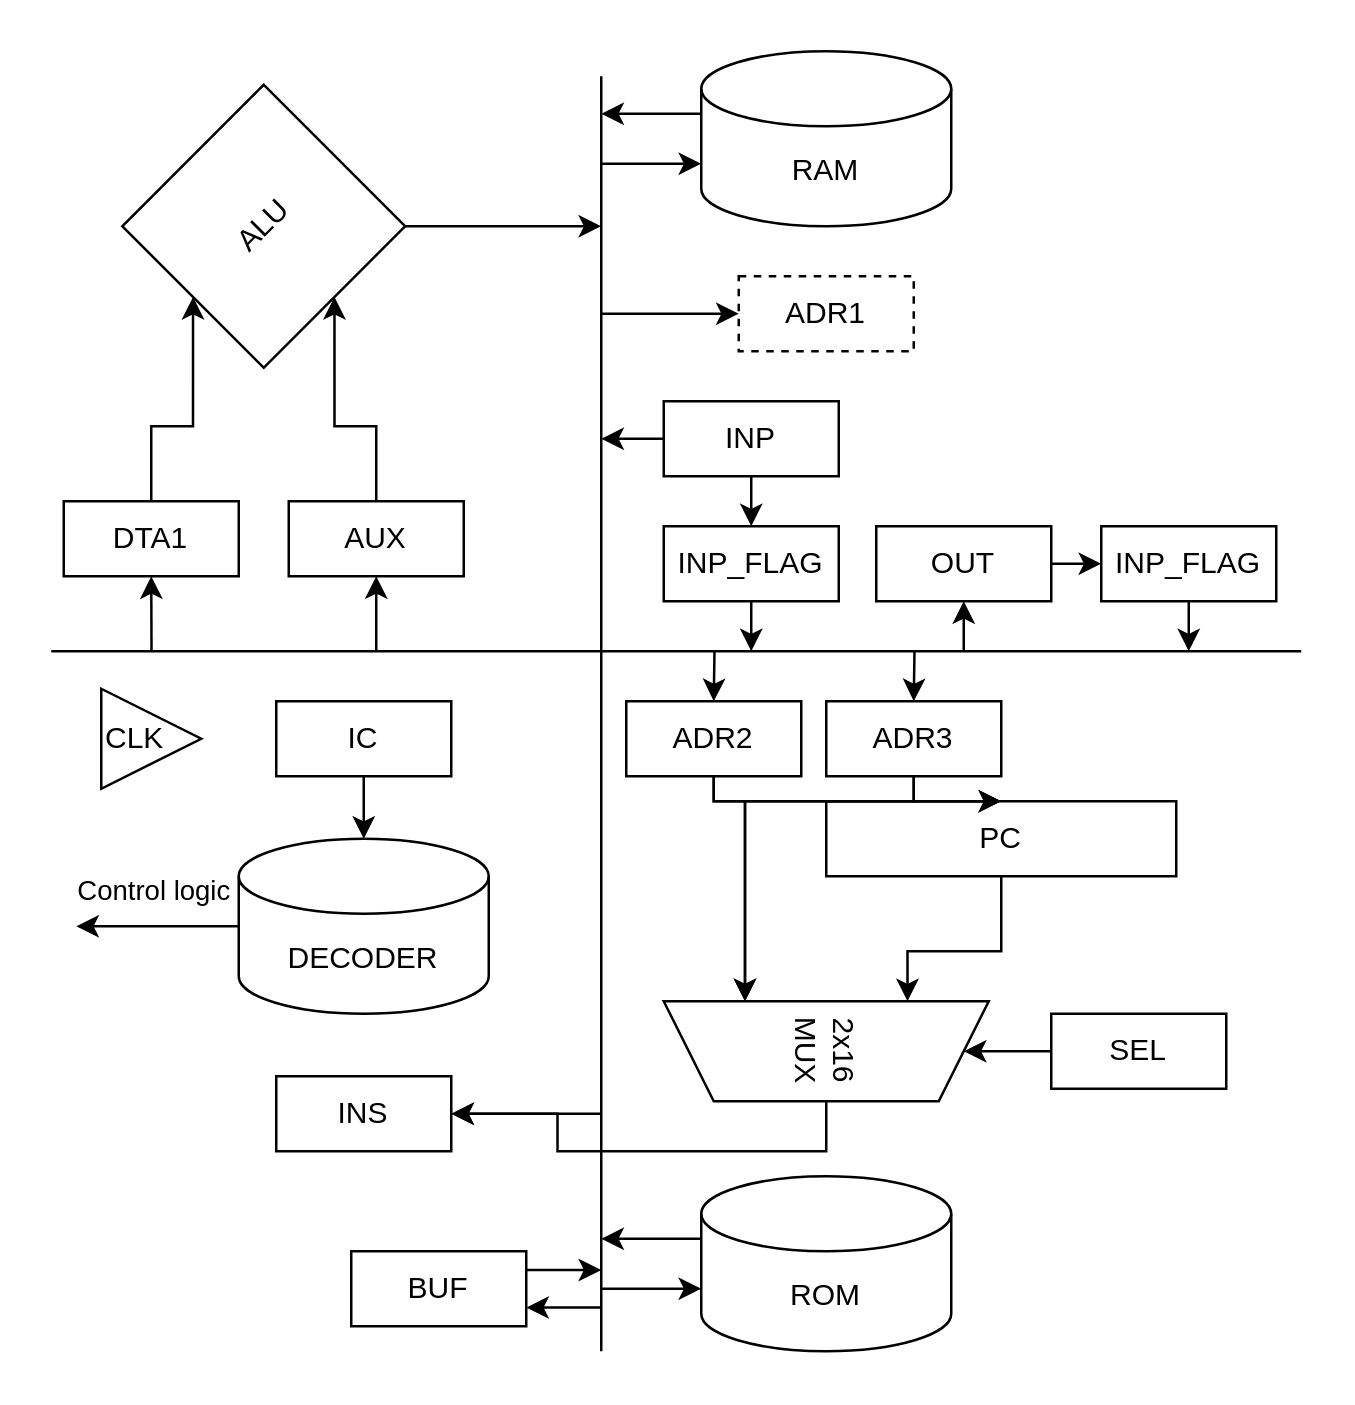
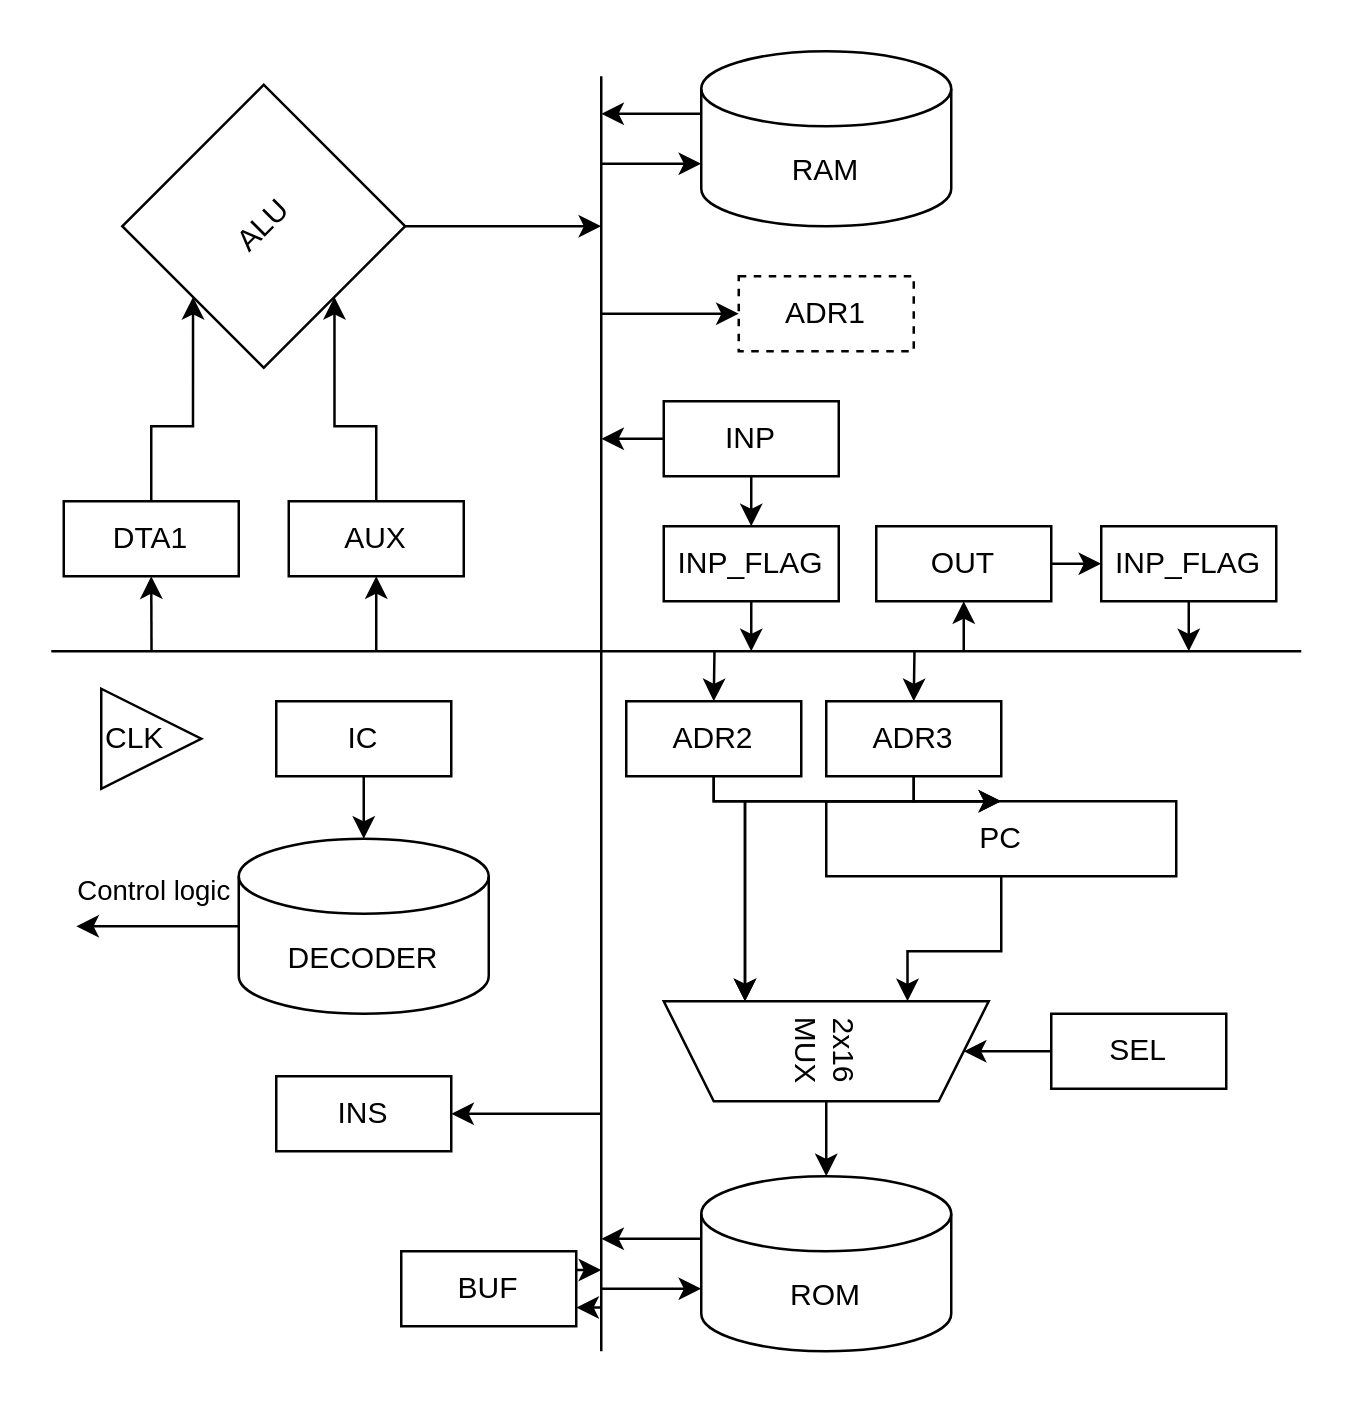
- <mxCell id="40" style="edgeStyle=orthogonalEdgeStyle;rounded=0;orthogonalLoop=1;jettySize=auto;html=1;exitX=0.5;exitY=0;exitDx=0;exitDy=0;" parent="1" source="31" target="16" edge="1"><mxGeometry relative="1" as="geometry" /></mxCell>
+ <mxCell id="40" style="edgeStyle=orthogonalEdgeStyle;rounded=0;orthogonalLoop=1;jettySize=auto;html=1;exitX=0.5;exitY=0;exitDx=0;exitDy=0;entryX=0.5;entryY=0;entryDx=0;entryDy=0;entryPerimeter=0;" parent="1" source="31" target="27" edge="1"><mxGeometry relative="1" as="geometry" /></mxCell>
- <mxCell id="30" value="BUF" style="rounded=0;whiteSpace=wrap;html=1;fillColor=none;" parent="1" vertex="1"><mxGeometry x="140" y="500" width="70" height="30" as="geometry" /></mxCell>
+ <mxCell id="30" value="BUF" style="rounded=0;whiteSpace=wrap;html=1;fillColor=none;" parent="1" vertex="1"><mxGeometry x="160" y="500" width="70" height="30" as="geometry" /></mxCell>
